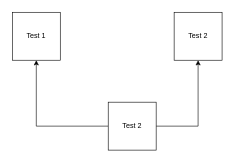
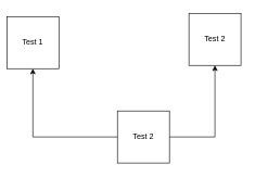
- <mxCell id="2" value="Test 1" style="whiteSpace=wrap;html=1;aspect=fixed;" vertex="1" parent="1"><mxGeometry x="20" y="20" width="80" height="80" as="geometry" /></mxCell>
+ <mxCell id="2" value="Test 1" style="whiteSpace=wrap;html=1;aspect=fixed;" vertex="1" parent="1"><mxGeometry x="10" y="25" width="80" height="80" as="geometry" /></mxCell>
